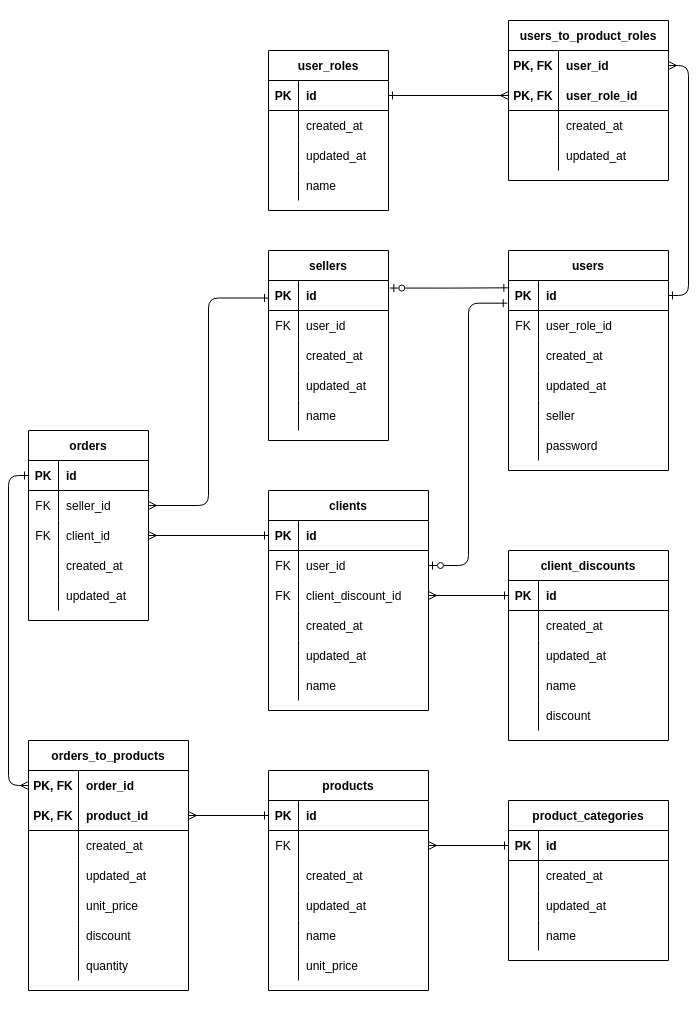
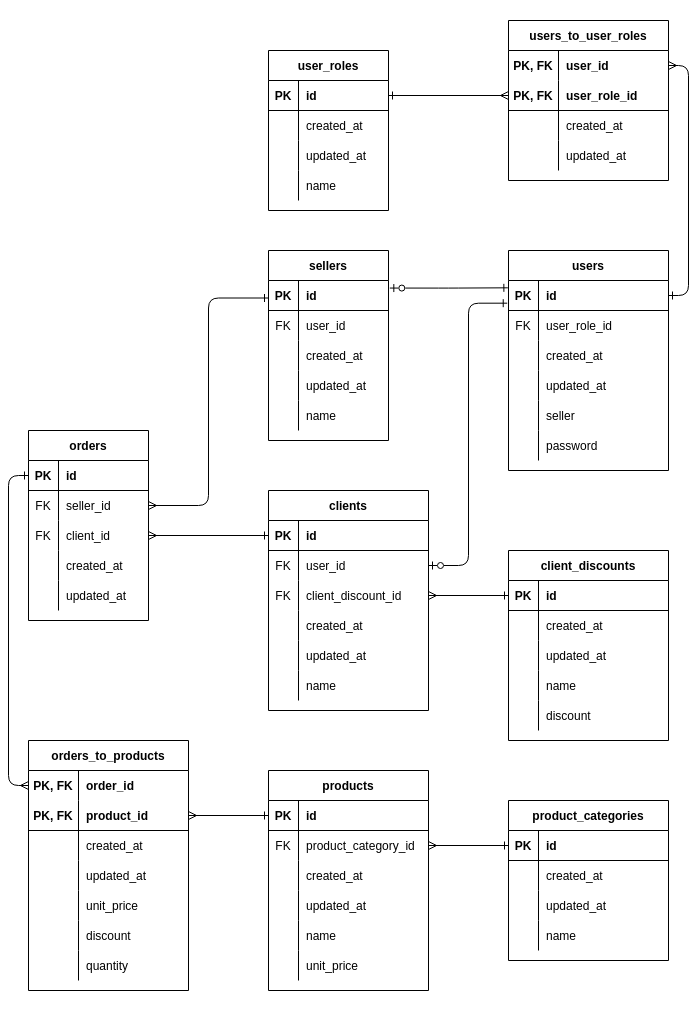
- <mxCell id="2" value="users_to_product_roles" style="shape=table;startSize=30;container=1;collapsible=1;childLayout=tableLayout;fixedRows=1;rowLines=0;fontStyle=1;align=center;resizeLast=1;" vertex="1" parent="1"><mxGeometry x="500" y="20" width="160" height="160" as="geometry"><mxRectangle x="120" y="120" width="100" height="30" as="alternateBounds" /></mxGeometry></mxCell>
+ <mxCell id="2" value="users_to_user_roles" style="shape=table;startSize=30;container=1;collapsible=1;childLayout=tableLayout;fixedRows=1;rowLines=0;fontStyle=1;align=center;resizeLast=1;" vertex="1" parent="1"><mxGeometry x="500" y="20" width="160" height="160" as="geometry"><mxRectangle x="120" y="120" width="100" height="30" as="alternateBounds" /></mxGeometry></mxCell>
+ <mxCell id="110" value="product_category_id" style="shape=partialRectangle;overflow=hidden;connectable=0;fillColor=none;top=0;left=0;bottom=0;right=0;align=left;spacingLeft=6;fontStyle=0" vertex="1" parent="108"><mxGeometry x="30" width="130" height="30" as="geometry"><mxRectangle width="130" height="30" as="alternateBounds" /></mxGeometry></mxCell>
